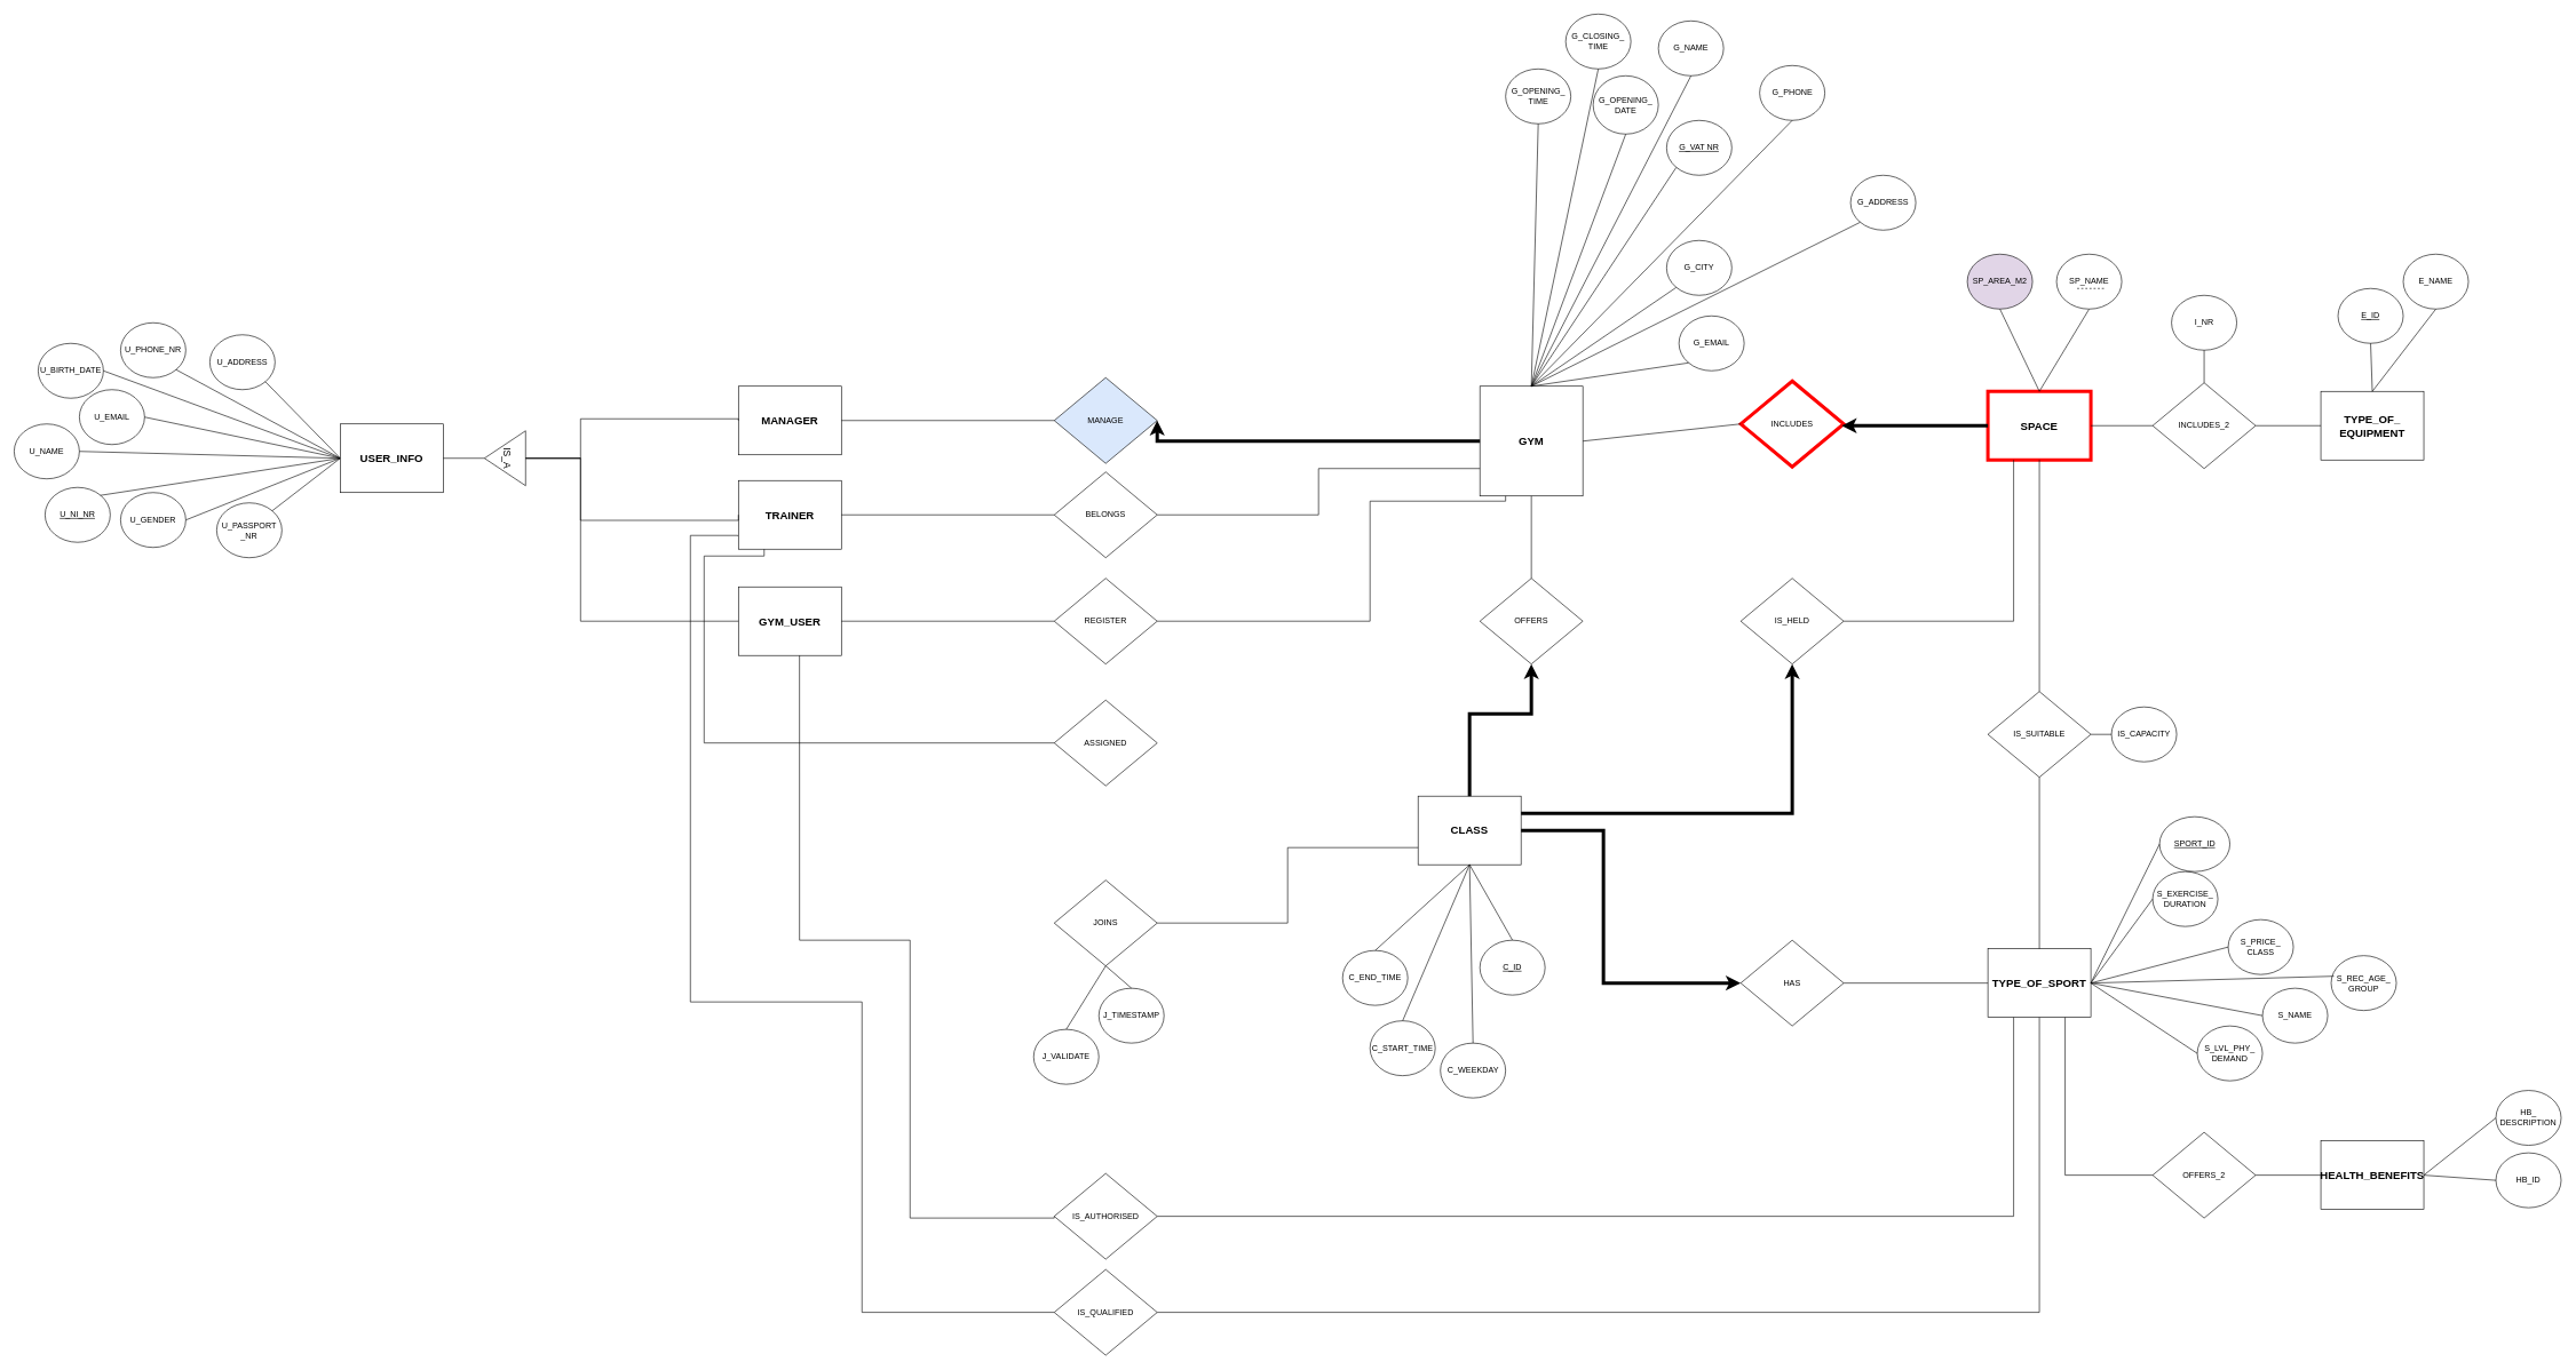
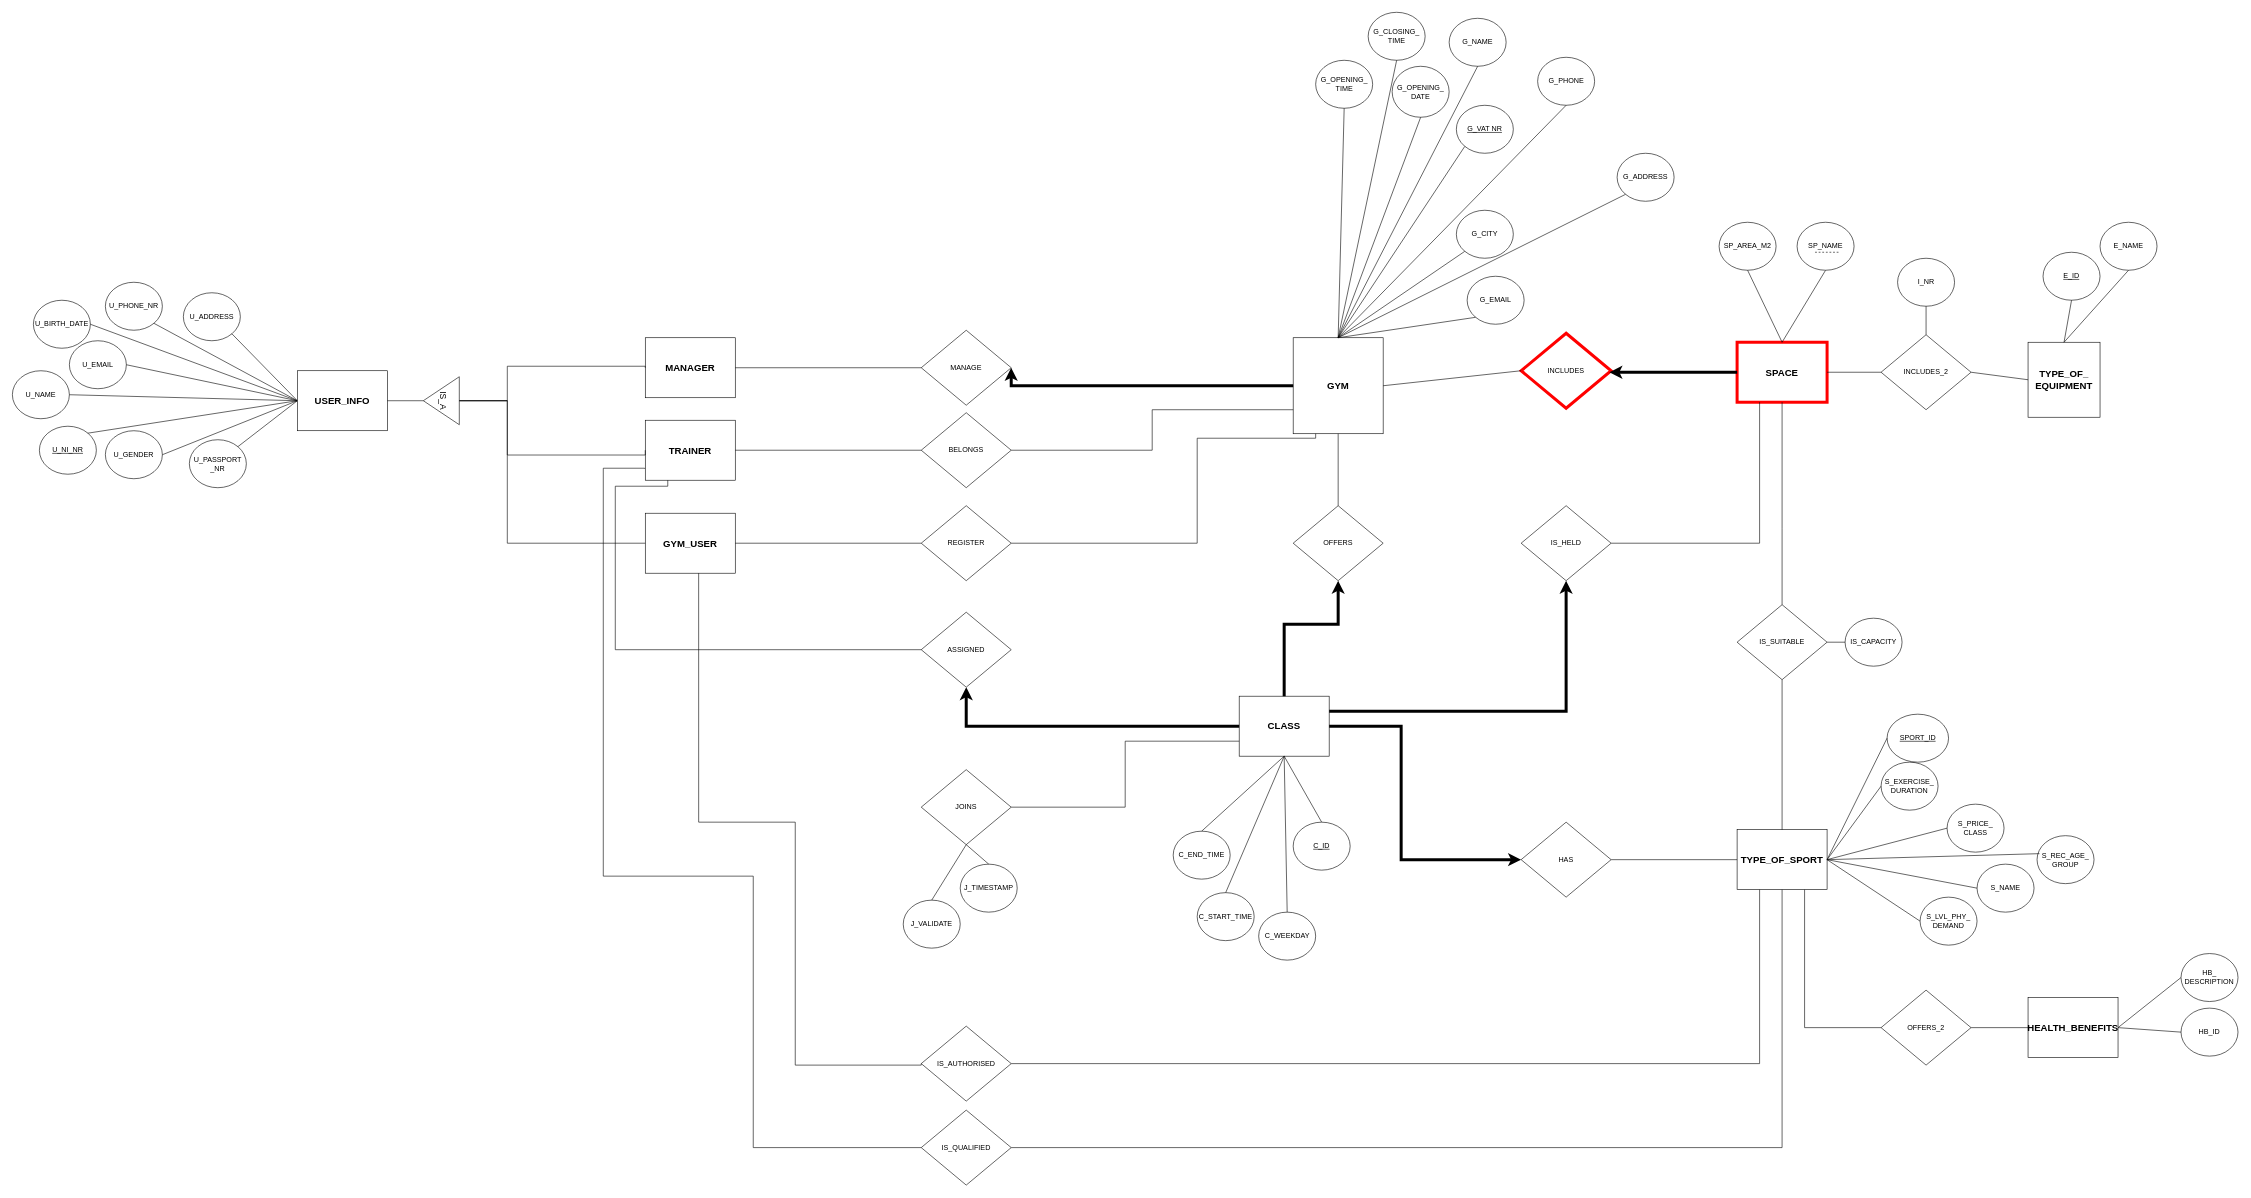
- <mxCell id="34" value="SP_AREA_M2" style="ellipse;whiteSpace=wrap;html=1;fillColor=#e1d5e7;" parent="1" vertex="1"><mxGeometry x="2865" y="370" width="95" height="80" as="geometry" /></mxCell>
+ <mxCell id="34" value="SP_AREA_M2" style="ellipse;whiteSpace=wrap;html=1;" parent="1" vertex="1"><mxGeometry x="2865" y="370" width="95" height="80" as="geometry" /></mxCell>
- <mxCell id="3" value="MANAGE" style="rhombus;whiteSpace=wrap;html=1;hachureGap=4;pointerEvents=0;fillColor=#dae8fc;" parent="1" vertex="1"><mxGeometry x="1535" y="550" width="150" height="125" as="geometry" /></mxCell>
+ <mxCell id="3" value="MANAGE" style="rhombus;whiteSpace=wrap;html=1;hachureGap=4;pointerEvents=0;" parent="1" vertex="1"><mxGeometry x="1535" y="550" width="150" height="125" as="geometry" /></mxCell>
- <mxCell id="27" value="TYPE_OF_&lt;br&gt;EQUIPMENT" style="rounded=0;whiteSpace=wrap;html=1;fontSize=16;fontStyle=1" parent="1" vertex="1"><mxGeometry x="3380" y="570" width="150" height="100" as="geometry" /></mxCell>
+ <mxCell id="27" value="TYPE_OF_&lt;br&gt;EQUIPMENT" style="rounded=0;whiteSpace=wrap;html=1;fontSize=16;fontStyle=1" parent="1" vertex="1"><mxGeometry x="3380" y="570" width="120" height="125" as="geometry" /></mxCell>
+ <mxCell id="110" value="" style="edgeStyle=segmentEdgeStyle;endArrow=classic;html=1;rounded=0;exitX=0.5;exitY=1;exitDx=0;exitDy=0;strokeColor=#000000;strokeWidth=5;startArrow=none;labelBackgroundColor=default;fontColor=default;" parent="1" source="81" target="83" edge="1"><mxGeometry width="50" height="50" relative="1" as="geometry"><mxPoint x="1725" y="1290" as="sourcePoint" /><mxPoint x="1470" y="1275" as="targetPoint" /><Array as="points" /></mxGeometry></mxCell>
